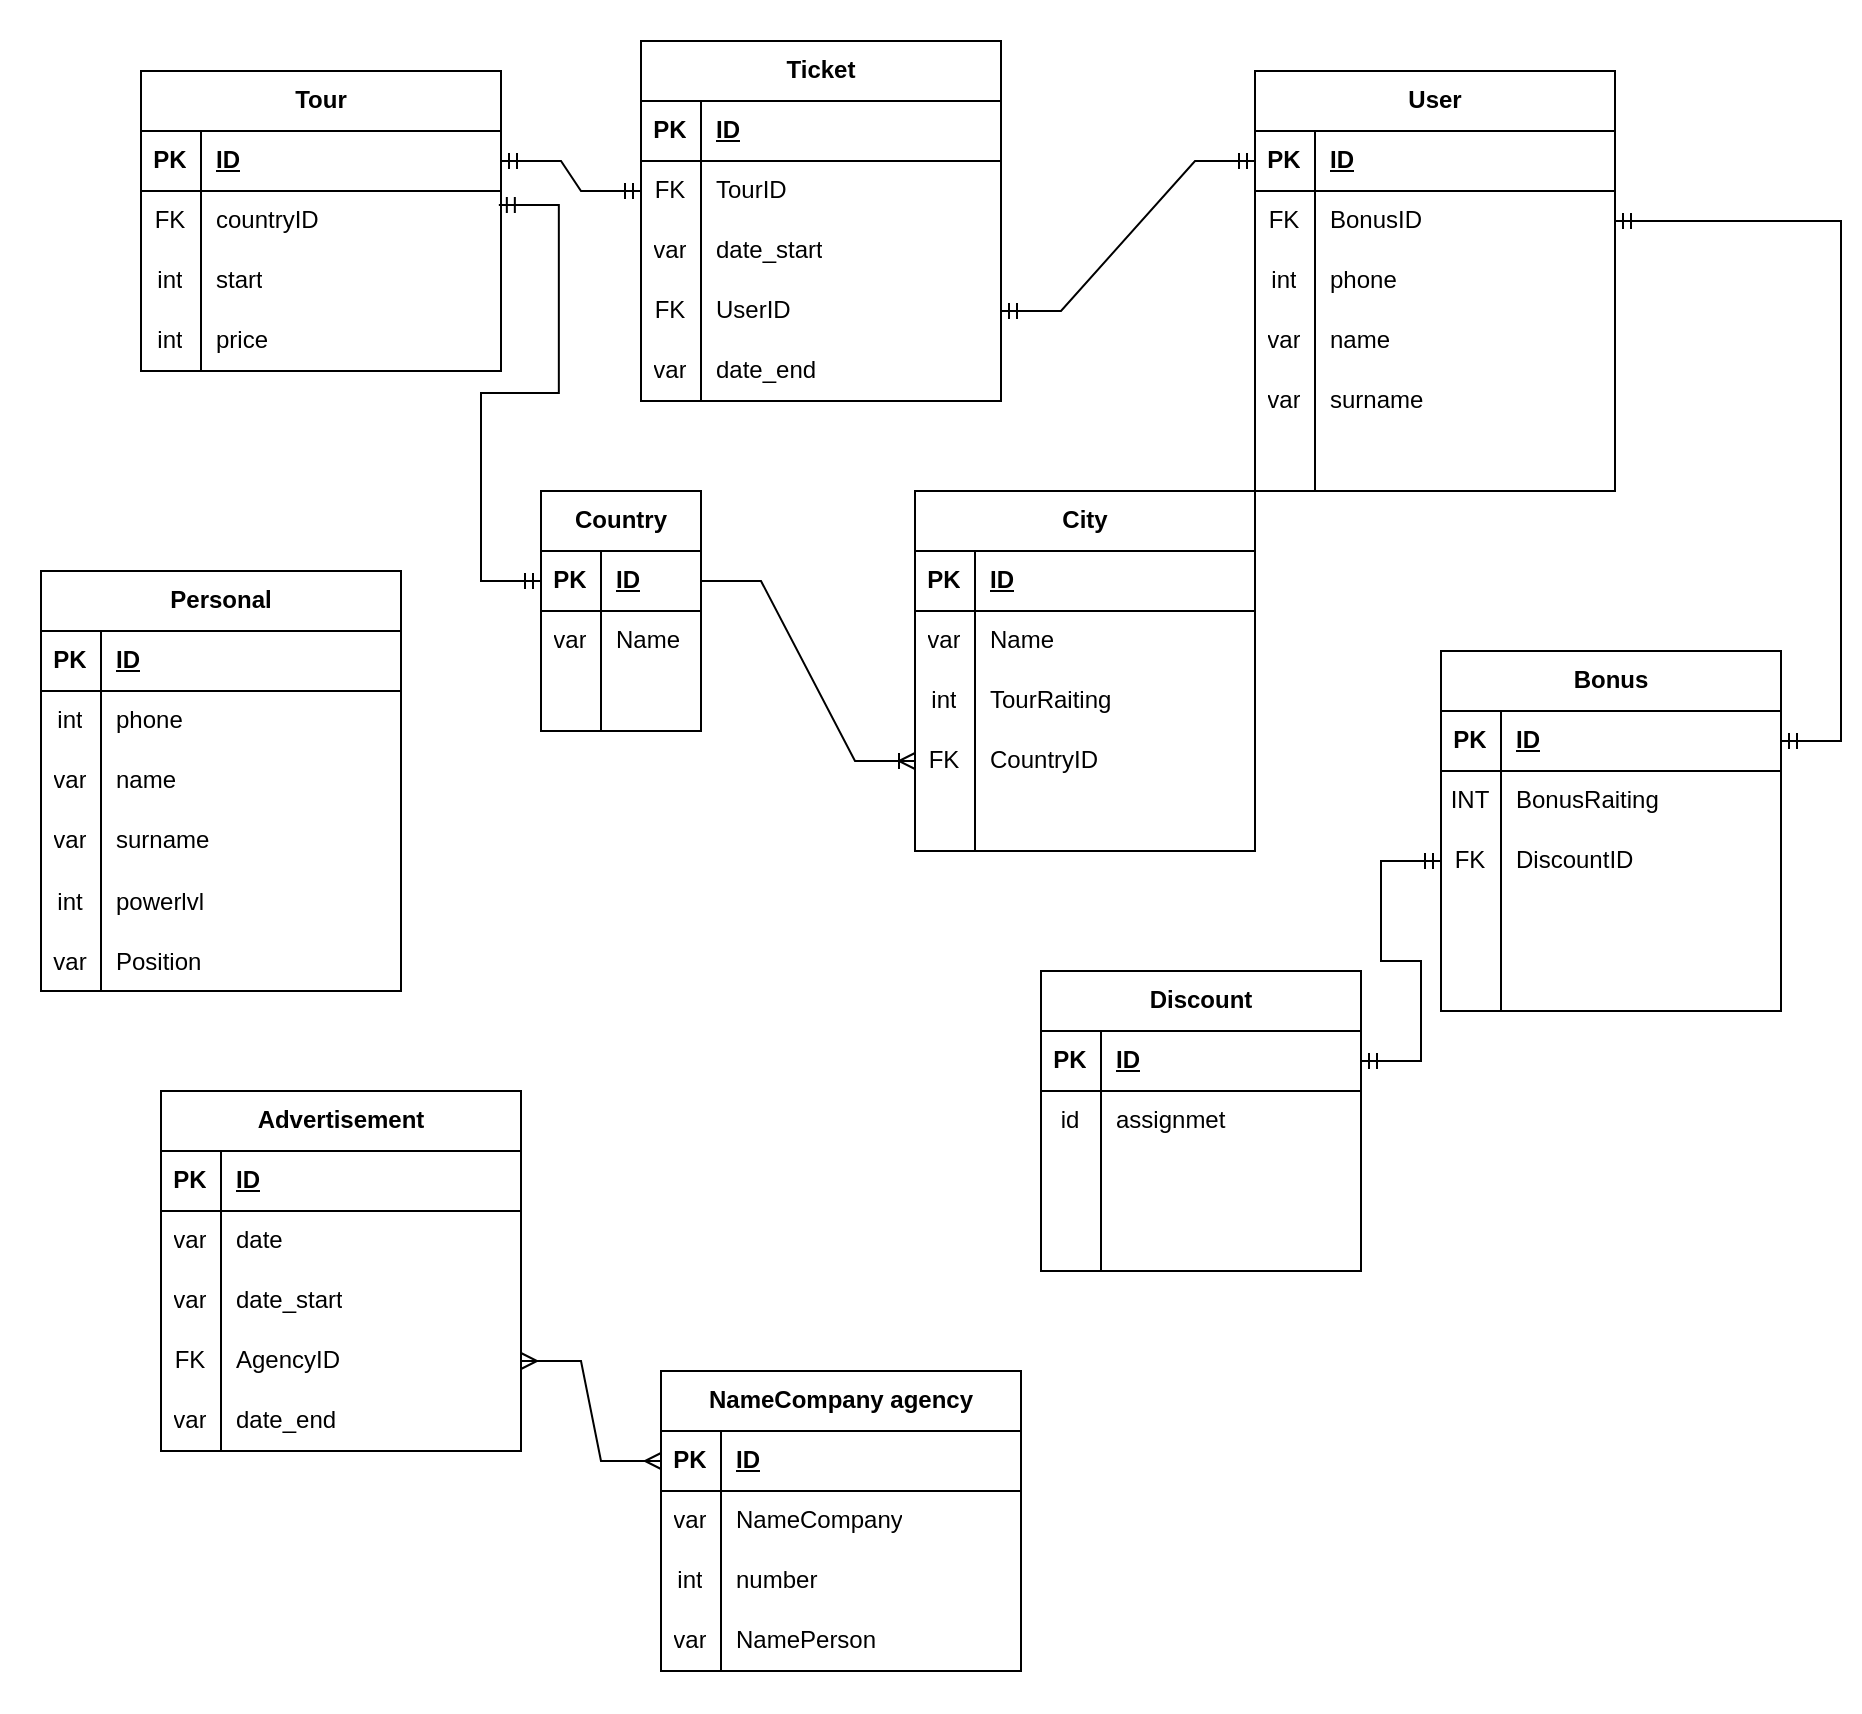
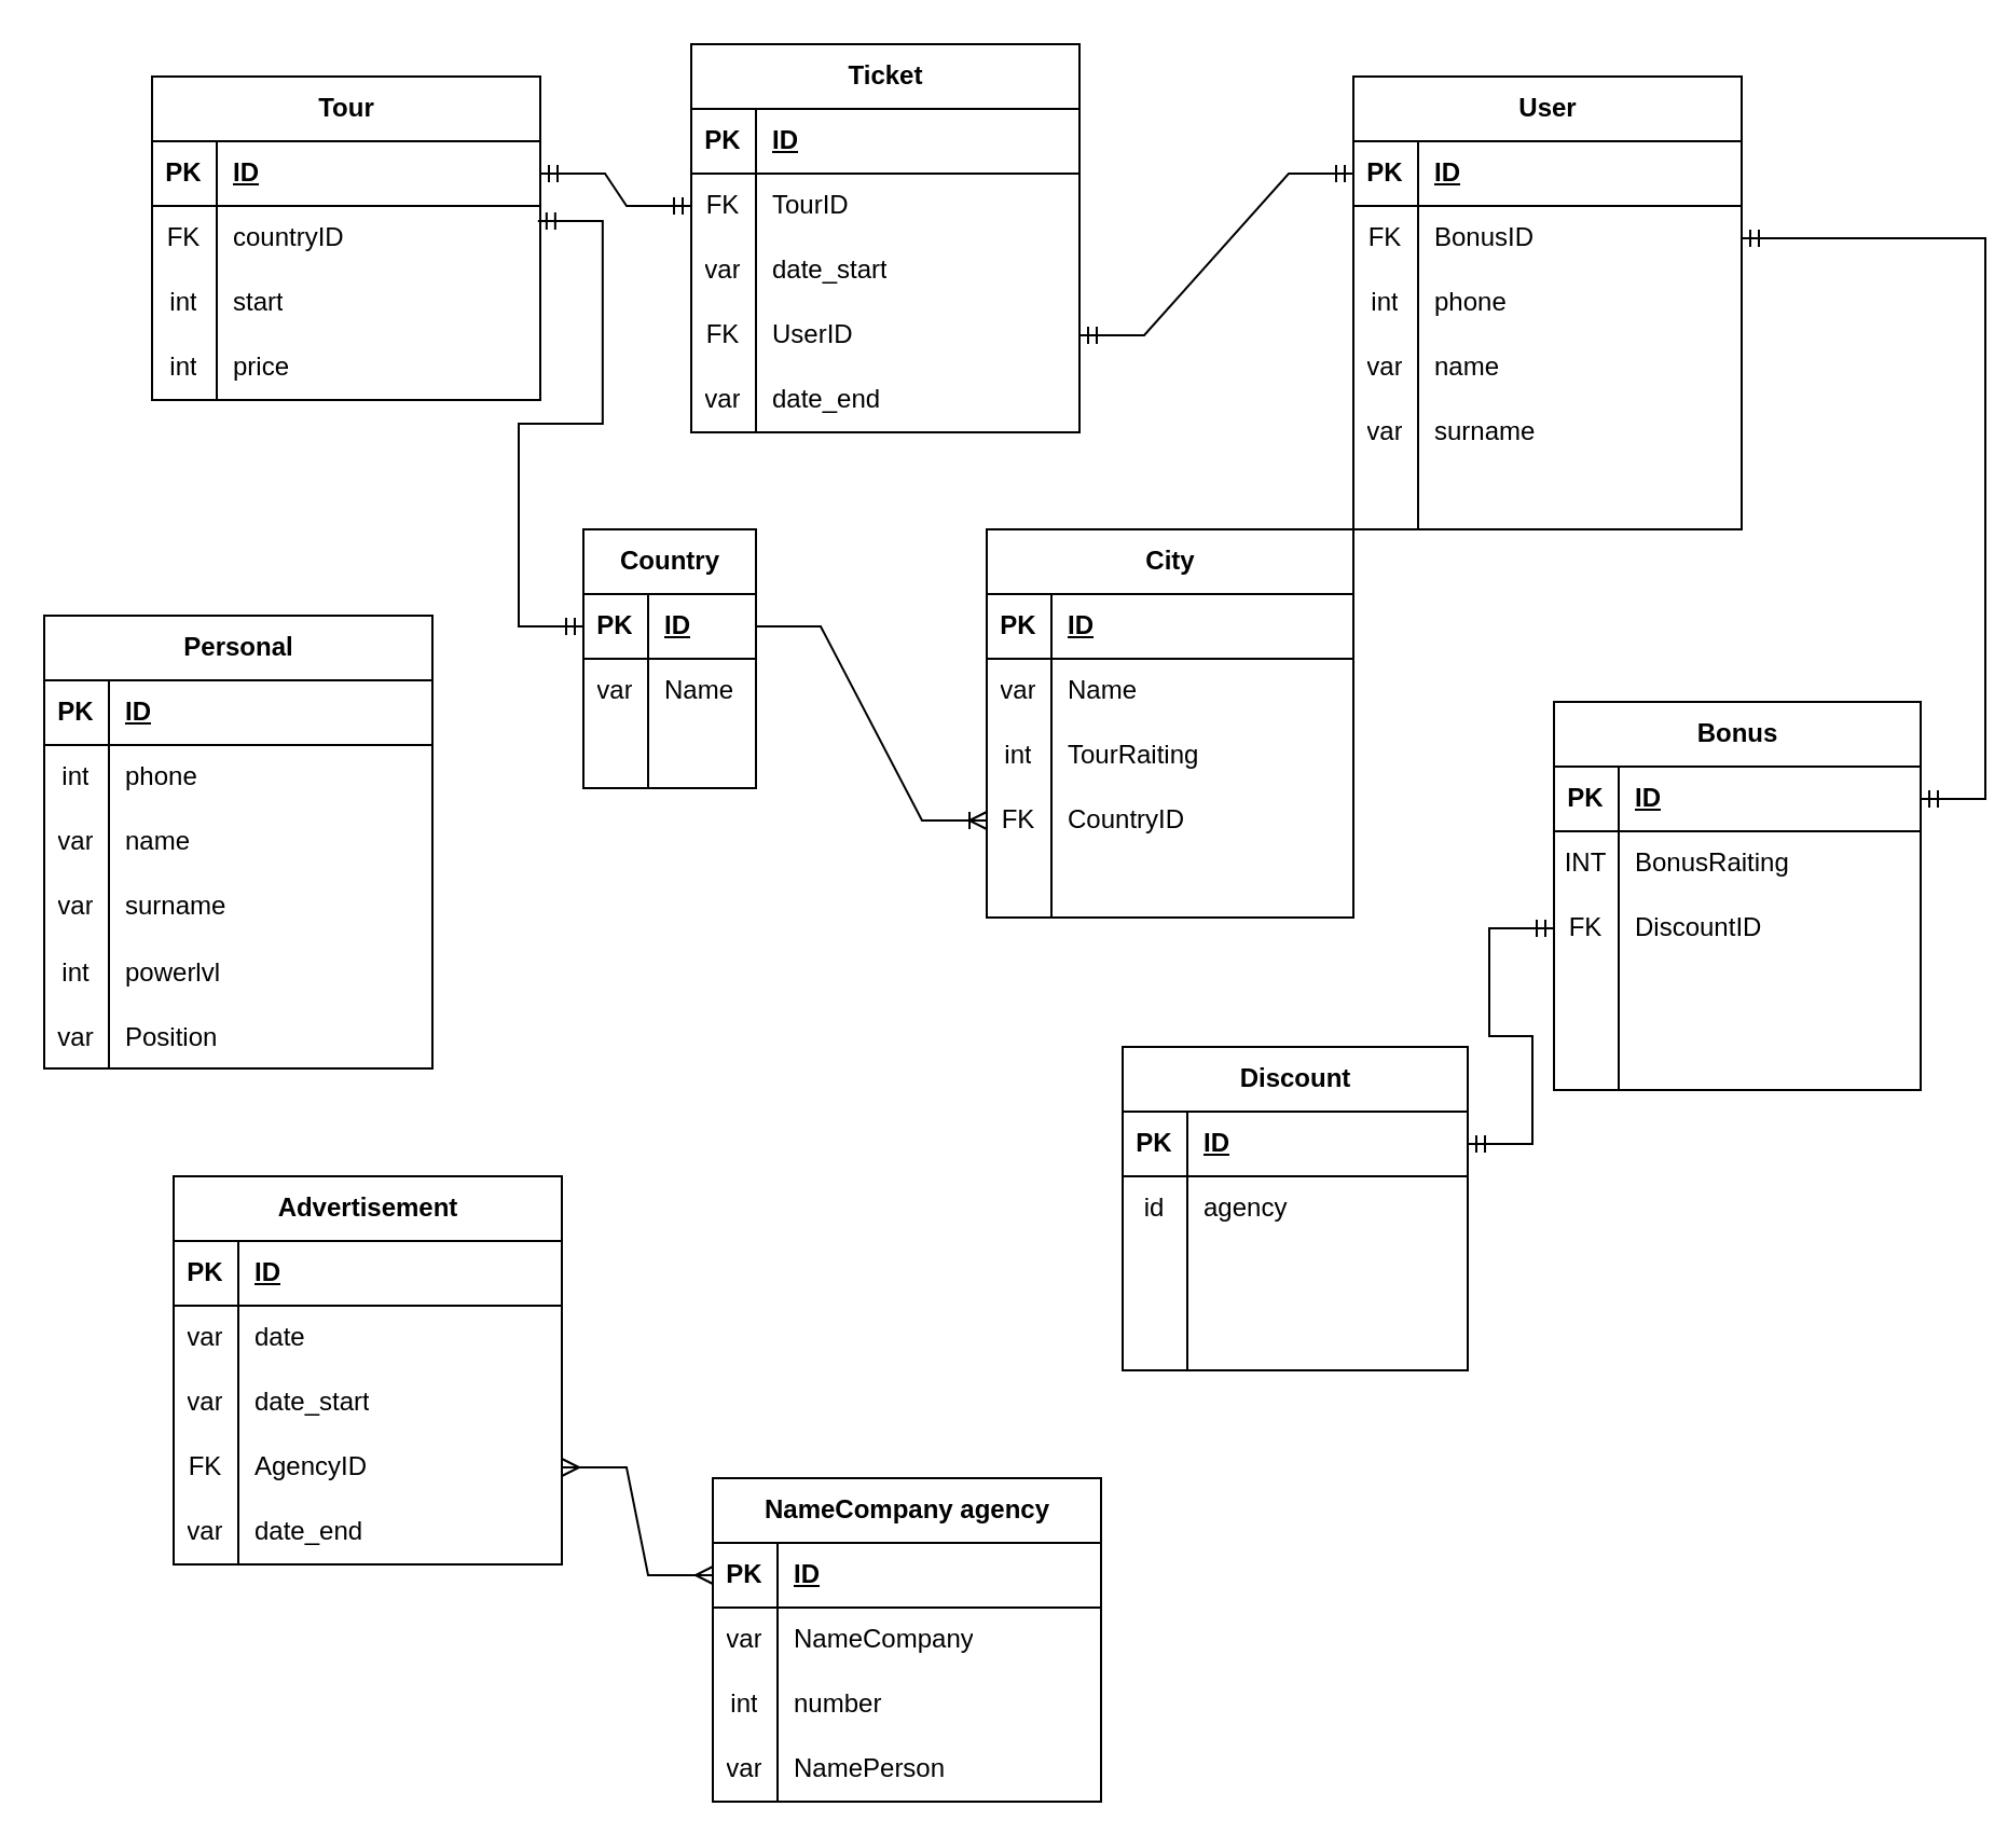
- <mxCell id="123" value="assignmet" style="shape=partialRectangle;connectable=0;fillColor=none;top=0;left=0;bottom=0;right=0;align=left;spacingLeft=6;overflow=hidden;whiteSpace=wrap;html=1;" vertex="1" parent="121"><mxGeometry x="30" width="130" height="30" as="geometry"><mxRectangle width="130" height="30" as="alternateBounds" /></mxGeometry></mxCell>
+ <mxCell id="123" value="agency" style="shape=partialRectangle;connectable=0;fillColor=none;top=0;left=0;bottom=0;right=0;align=left;spacingLeft=6;overflow=hidden;whiteSpace=wrap;html=1;" vertex="1" parent="121"><mxGeometry x="30" width="130" height="30" as="geometry"><mxRectangle width="130" height="30" as="alternateBounds" /></mxGeometry></mxCell>
